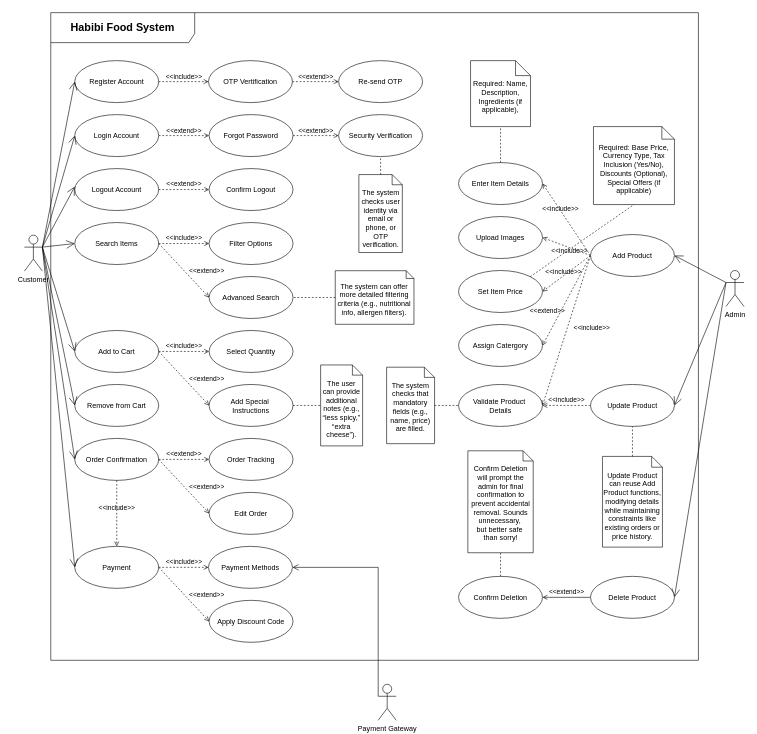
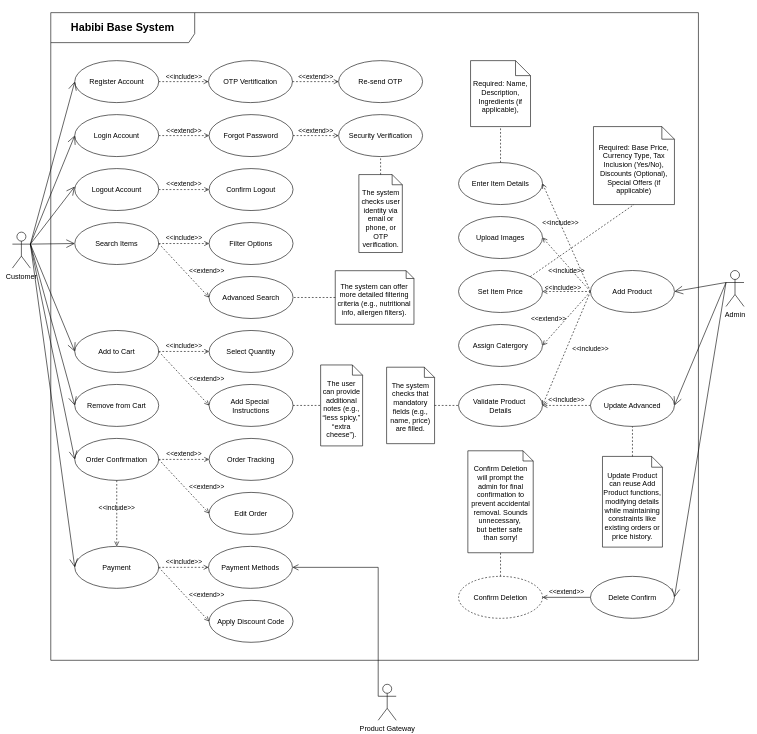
- <mxCell id="62" value="&lt;font style=&quot;font-size: 18px;&quot;&gt;&lt;b&gt;Habibi Food System&lt;/b&gt;&lt;/font&gt;" style="shape=umlFrame;whiteSpace=wrap;html=1;pointerEvents=0;recursiveResize=0;container=1;collapsible=0;width=240;height=50;" vertex="1" parent="1"><mxGeometry x="84" y="20.6" width="1080" height="1080" as="geometry" /></mxCell>
+ <mxCell id="62" value="&lt;font style=&quot;font-size: 18px;&quot;&gt;&lt;b&gt;Habibi Base System&lt;/b&gt;&lt;/font&gt;" style="shape=umlFrame;whiteSpace=wrap;html=1;pointerEvents=0;recursiveResize=0;container=1;collapsible=0;width=240;height=50;" vertex="1" parent="1"><mxGeometry x="84" y="20.6" width="1080" height="1080" as="geometry" /></mxCell>
- <mxCell id="2" value="Customer" style="shape=umlActor;verticalLabelPosition=bottom;verticalAlign=top;html=1;" vertex="1" parent="1"><mxGeometry x="40" y="391.6" width="30" height="60" as="geometry" /></mxCell>
+ <mxCell id="2" value="Customer" style="shape=umlActor;verticalLabelPosition=bottom;verticalAlign=top;html=1;" vertex="1" parent="1"><mxGeometry x="20" y="386.6" width="30" height="60" as="geometry" /></mxCell>
- <mxCell id="68" value="Add Product" style="ellipse;whiteSpace=wrap;html=1;" vertex="1" parent="62"><mxGeometry x="900" y="370" width="140" height="70" as="geometry" /></mxCell>
+ <mxCell id="68" value="Add Product" style="ellipse;whiteSpace=wrap;html=1;" vertex="1" parent="62"><mxGeometry x="900" y="430" width="140" height="70" as="geometry" /></mxCell>
- <mxCell id="69" value="Update Product" style="ellipse;whiteSpace=wrap;html=1;" vertex="1" parent="62"><mxGeometry x="900" y="620" width="140" height="70" as="geometry" /></mxCell>
+ <mxCell id="69" value="Update Advanced" style="ellipse;whiteSpace=wrap;html=1;" vertex="1" parent="62"><mxGeometry x="900" y="620" width="140" height="70" as="geometry" /></mxCell>
- <mxCell id="72" value="Confirm Deletion" style="ellipse;whiteSpace=wrap;html=1;" vertex="1" parent="62"><mxGeometry x="680" y="940" width="140" height="70" as="geometry" /></mxCell>
+ <mxCell id="72" value="Confirm Deletion" style="ellipse;whiteSpace=wrap;html=1;dashed=1;" vertex="1" parent="62"><mxGeometry x="680" y="940" width="140" height="70" as="geometry" /></mxCell>
- <mxCell id="74" value="Delete Product" style="ellipse;whiteSpace=wrap;html=1;" vertex="1" parent="62"><mxGeometry x="900" y="940" width="140" height="70" as="geometry" /></mxCell>
+ <mxCell id="74" value="Delete Confirm" style="ellipse;whiteSpace=wrap;html=1;" vertex="1" parent="62"><mxGeometry x="900" y="940" width="140" height="70" as="geometry" /></mxCell>
- <mxCell id="47" value="Payment Gateway" style="shape=umlActor;verticalLabelPosition=bottom;verticalAlign=top;html=1;" vertex="1" parent="1"><mxGeometry x="630" y="1140.6" width="30" height="60" as="geometry" /></mxCell>
+ <mxCell id="47" value="Product Gateway" style="shape=umlActor;verticalLabelPosition=bottom;verticalAlign=top;html=1;" vertex="1" parent="1"><mxGeometry x="630" y="1140.6" width="30" height="60" as="geometry" /></mxCell>
